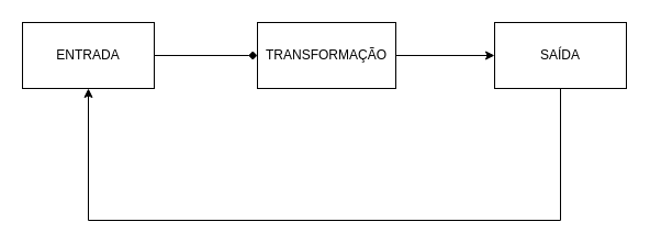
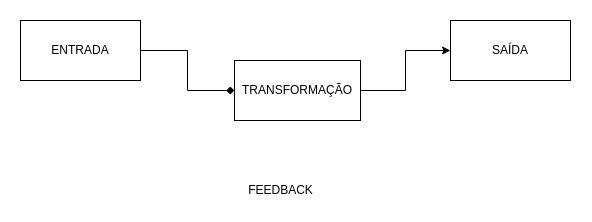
- <mxCell id="5" value="TRANSFORMAÇÃO" style="rounded=0;whiteSpace=wrap;html=1;" vertex="1" parent="1"><mxGeometry x="234" y="20" width="126" height="60" as="geometry" /></mxCell>
+ <mxCell id="5" value="TRANSFORMAÇÃO" style="rounded=0;whiteSpace=wrap;html=1;" vertex="1" parent="1"><mxGeometry x="234" y="60" width="126" height="60" as="geometry" /></mxCell>
+ <mxCell id="8" value="FEEDBACK" style="text;html=1;align=center;verticalAlign=middle;resizable=0;points=[];autosize=1;strokeColor=none;fillColor=none;" vertex="1" parent="1"><mxGeometry x="240" y="180" width="80" height="20" as="geometry" /></mxCell>
- <mxCell id="6" style="edgeStyle=orthogonalEdgeStyle;rounded=0;orthogonalLoop=1;jettySize=auto;html=1;entryX=0.5;entryY=1;entryDx=0;entryDy=0;" edge="1" parent="1" source="7" target="3"><mxGeometry relative="1" as="geometry"><mxPoint x="80" y="90" as="targetPoint" /><Array as="points"><mxPoint x="510" y="200" /><mxPoint x="80" y="200" /></Array></mxGeometry></mxCell>
